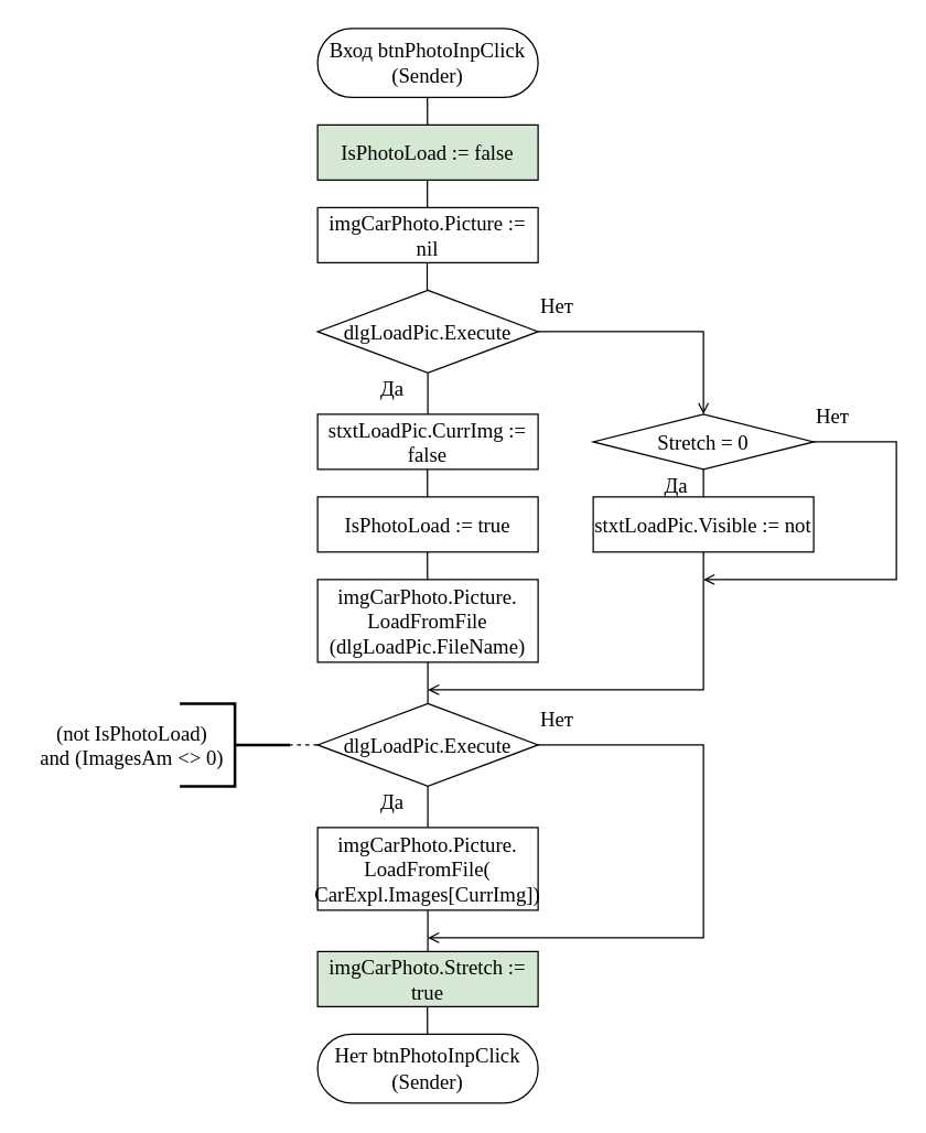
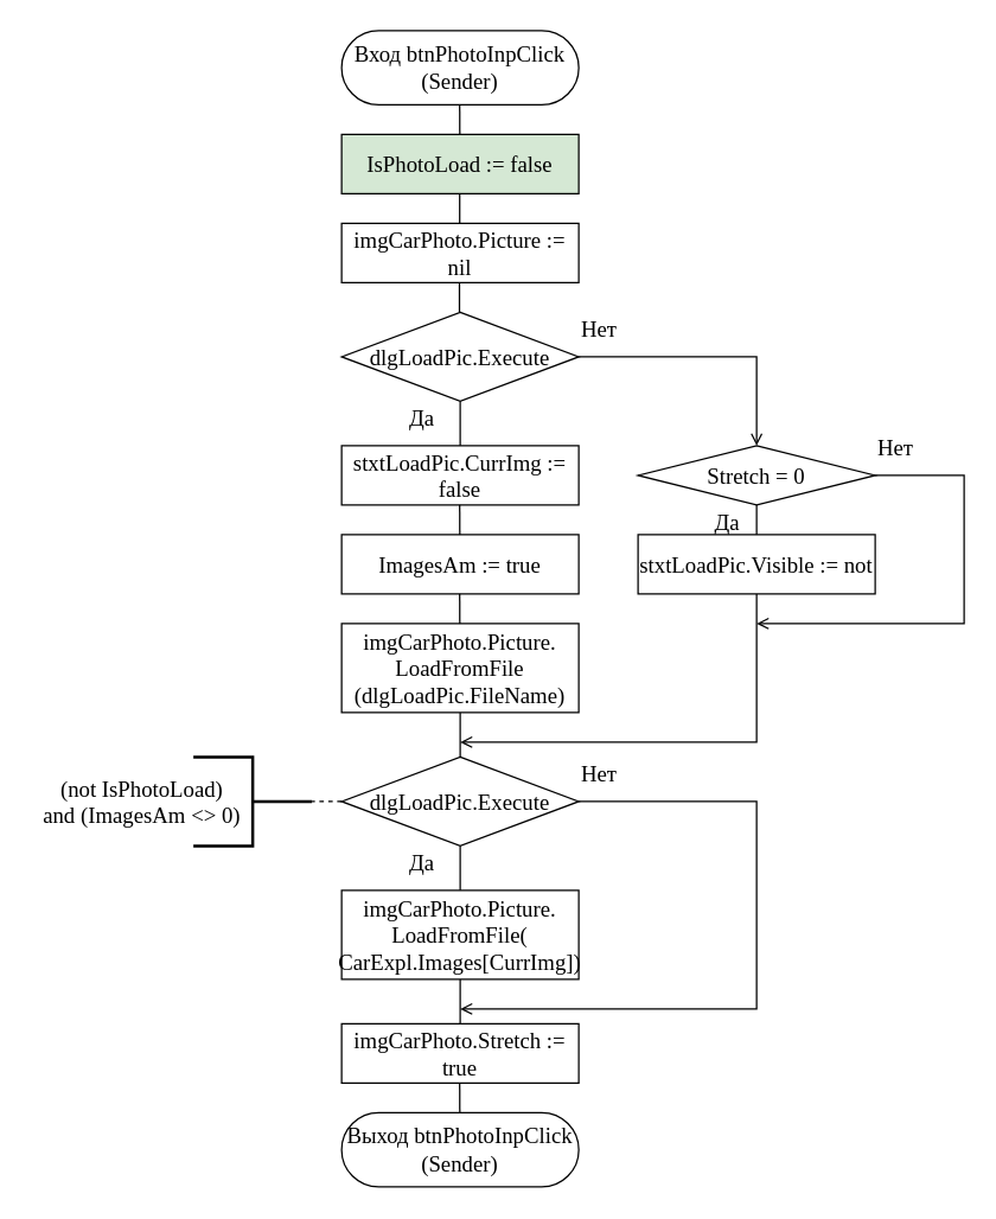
- <mxCell id="16" value="IsPhotoLoad := true" style="rounded=0;whiteSpace=wrap;html=1;fontSize=15;fontFamily=Times New Roman;" vertex="1" parent="1"><mxGeometry x="230" y="360" width="160" height="40" as="geometry" /></mxCell>
+ <mxCell id="16" value="ImagesAm := true" style="rounded=0;whiteSpace=wrap;html=1;fontSize=15;fontFamily=Times New Roman;" vertex="1" parent="1"><mxGeometry x="230" y="360" width="160" height="40" as="geometry" /></mxCell>
- <mxCell id="36" value="imgCarPhoto.Stretch := true" style="rounded=0;whiteSpace=wrap;html=1;fontSize=15;fontFamily=Times New Roman;fillColor=#d5e8d4;" vertex="1" parent="1"><mxGeometry x="230" y="690" width="160" height="40" as="geometry" /></mxCell>
+ <mxCell id="36" value="imgCarPhoto.Stretch := true" style="rounded=0;whiteSpace=wrap;html=1;fontSize=15;fontFamily=Times New Roman;" vertex="1" parent="1"><mxGeometry x="230" y="690" width="160" height="40" as="geometry" /></mxCell>
- <mxCell id="37" value="Нет&amp;nbsp;&lt;span lang=&quot;EN-US&quot; style=&quot;font-size: 15px; line-height: 115%;&quot;&gt;btnPhotoInpClick&lt;br style=&quot;font-size: 15px;&quot;&gt;&lt;/span&gt;&lt;span style=&quot;font-size: 15px; line-height: 115%;&quot;&gt;(&lt;/span&gt;&lt;span lang=&quot;EN-US&quot; style=&quot;font-size: 15px; line-height: 115%;&quot;&gt;Sender&lt;/span&gt;&lt;span style=&quot;font-size: 15px; line-height: 115%;&quot;&gt;)&lt;/span&gt;" style="rounded=1;whiteSpace=wrap;html=1;fontSize=15;arcSize=50;fontFamily=Times New Roman;" vertex="1" parent="1"><mxGeometry x="230" y="750" width="160" height="50" as="geometry" /></mxCell>
+ <mxCell id="37" value="Выход&amp;nbsp;&lt;span lang=&quot;EN-US&quot; style=&quot;font-size: 15px; line-height: 115%;&quot;&gt;btnPhotoInpClick&lt;br style=&quot;font-size: 15px;&quot;&gt;&lt;/span&gt;&lt;span style=&quot;font-size: 15px; line-height: 115%;&quot;&gt;(&lt;/span&gt;&lt;span lang=&quot;EN-US&quot; style=&quot;font-size: 15px; line-height: 115%;&quot;&gt;Sender&lt;/span&gt;&lt;span style=&quot;font-size: 15px; line-height: 115%;&quot;&gt;)&lt;/span&gt;" style="rounded=1;whiteSpace=wrap;html=1;fontSize=15;arcSize=50;fontFamily=Times New Roman;" vertex="1" parent="1"><mxGeometry x="230" y="750" width="160" height="50" as="geometry" /></mxCell>
